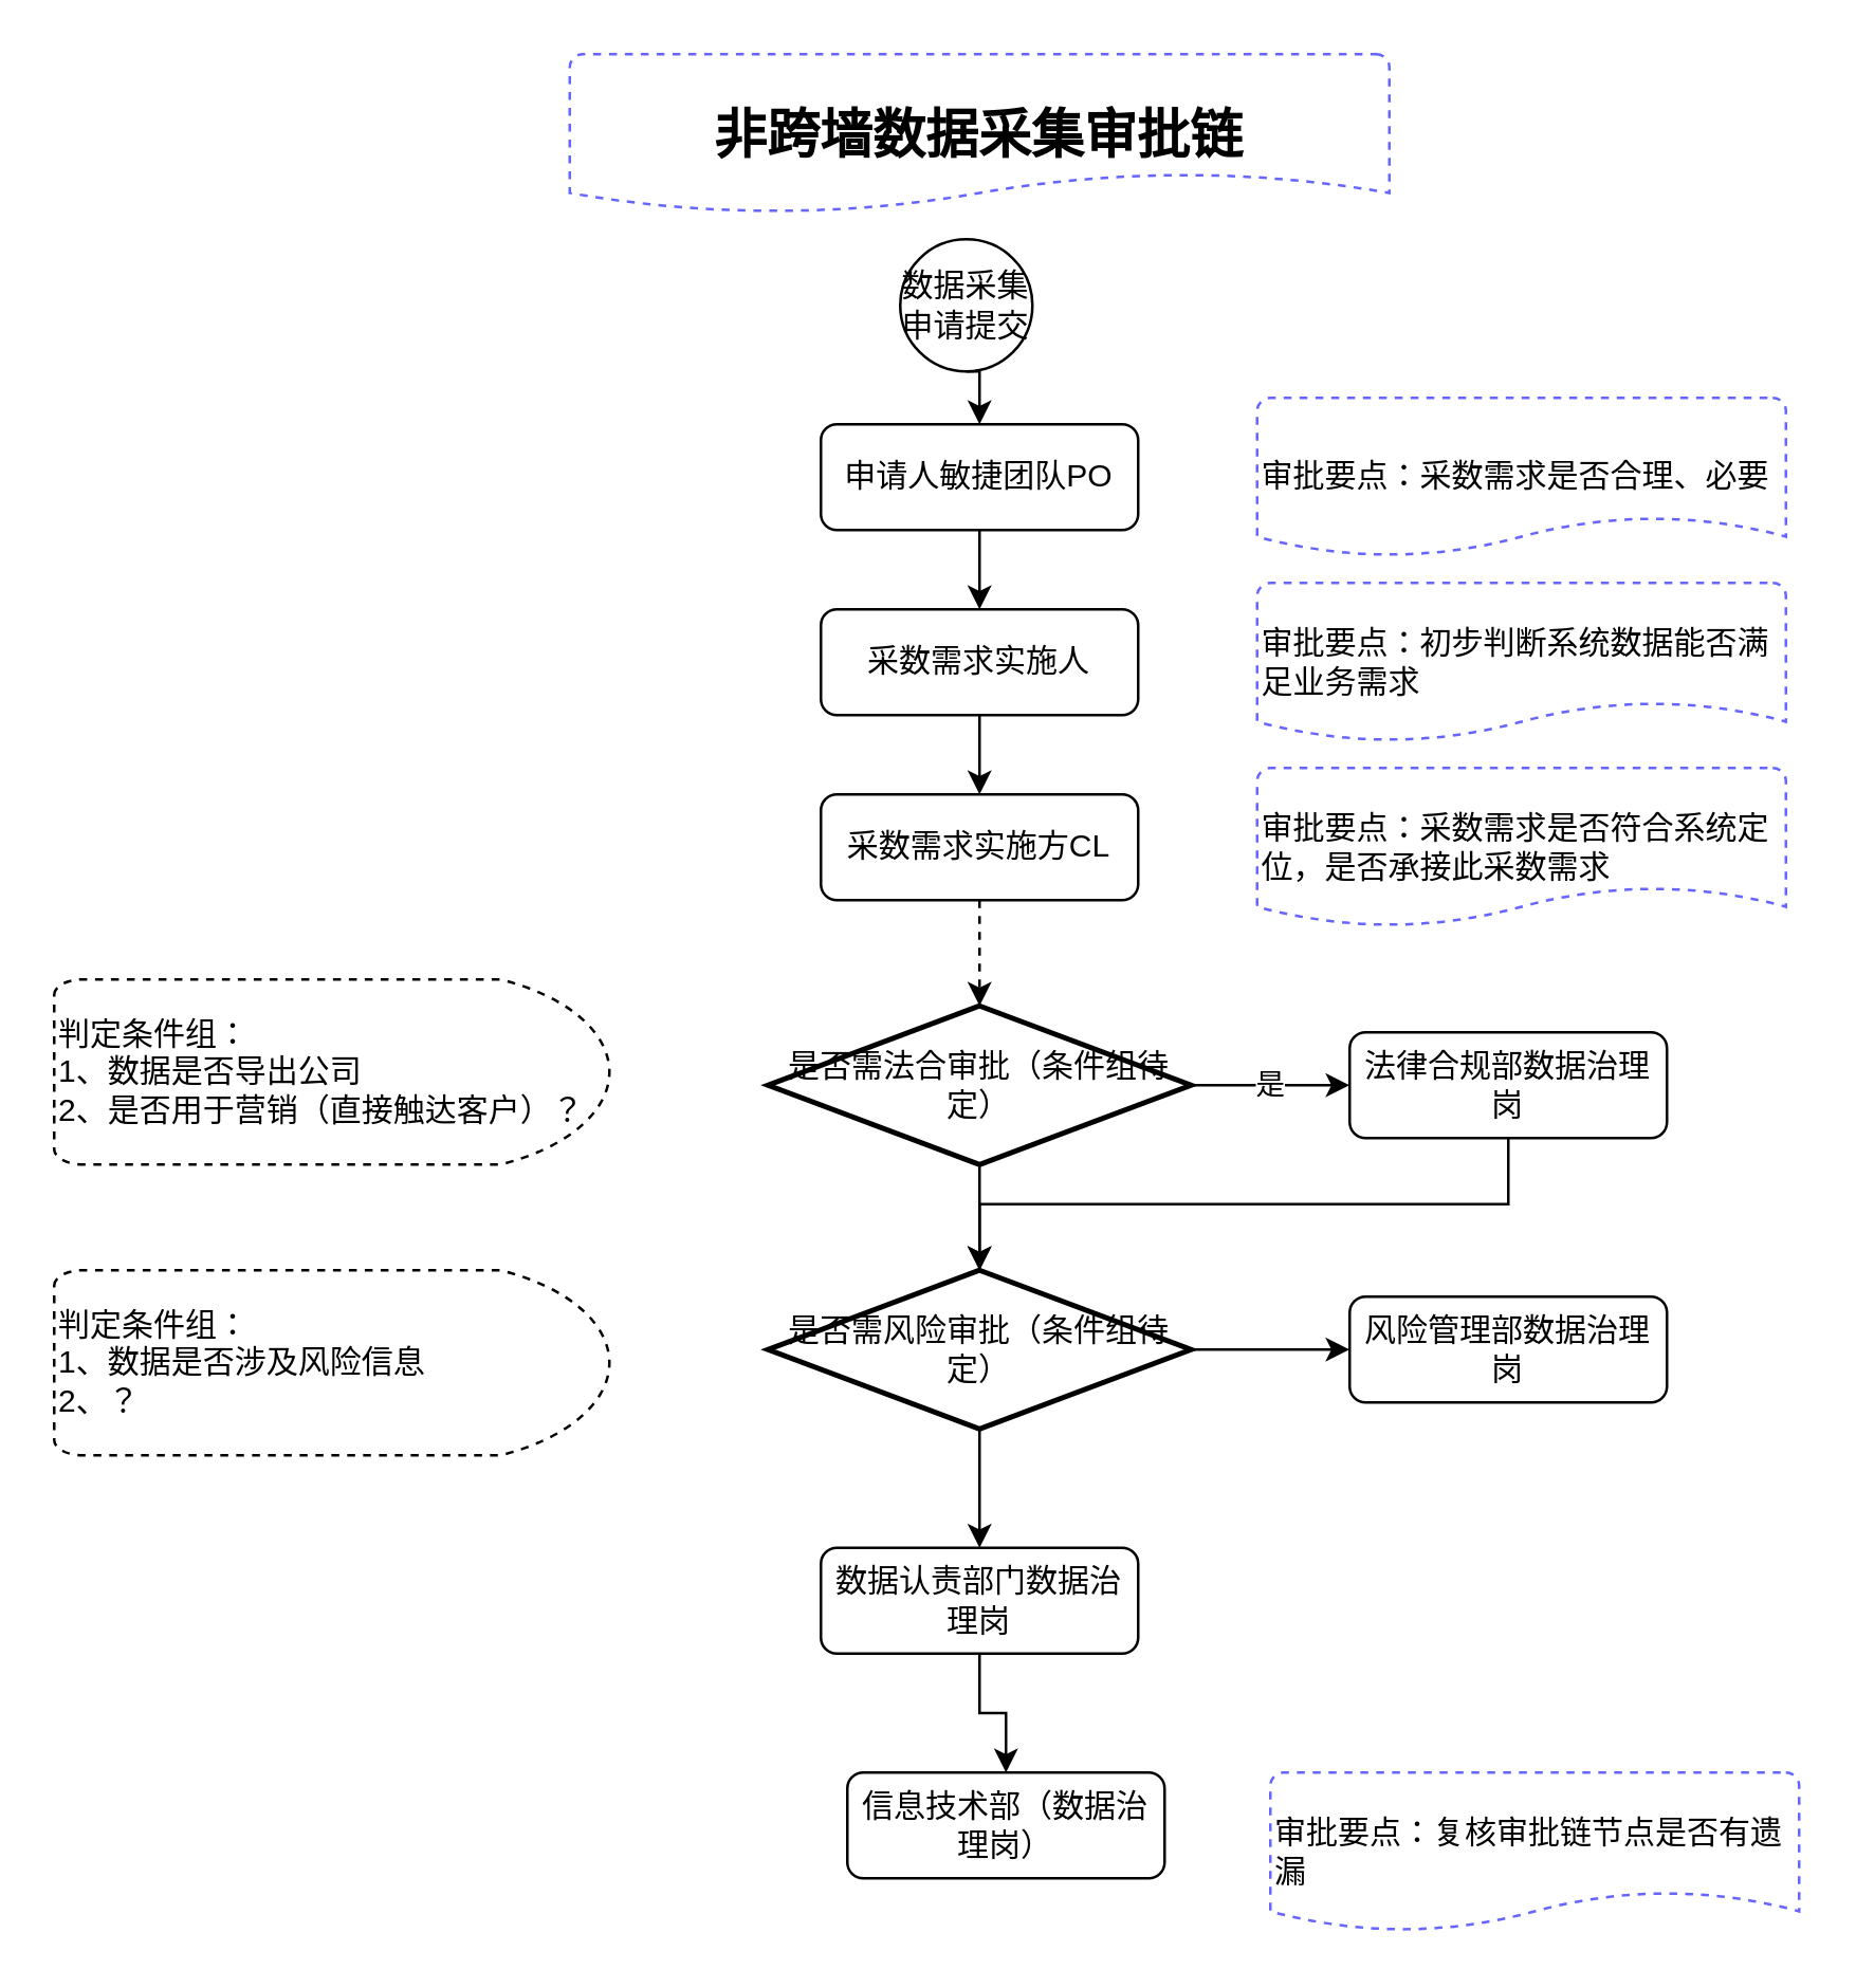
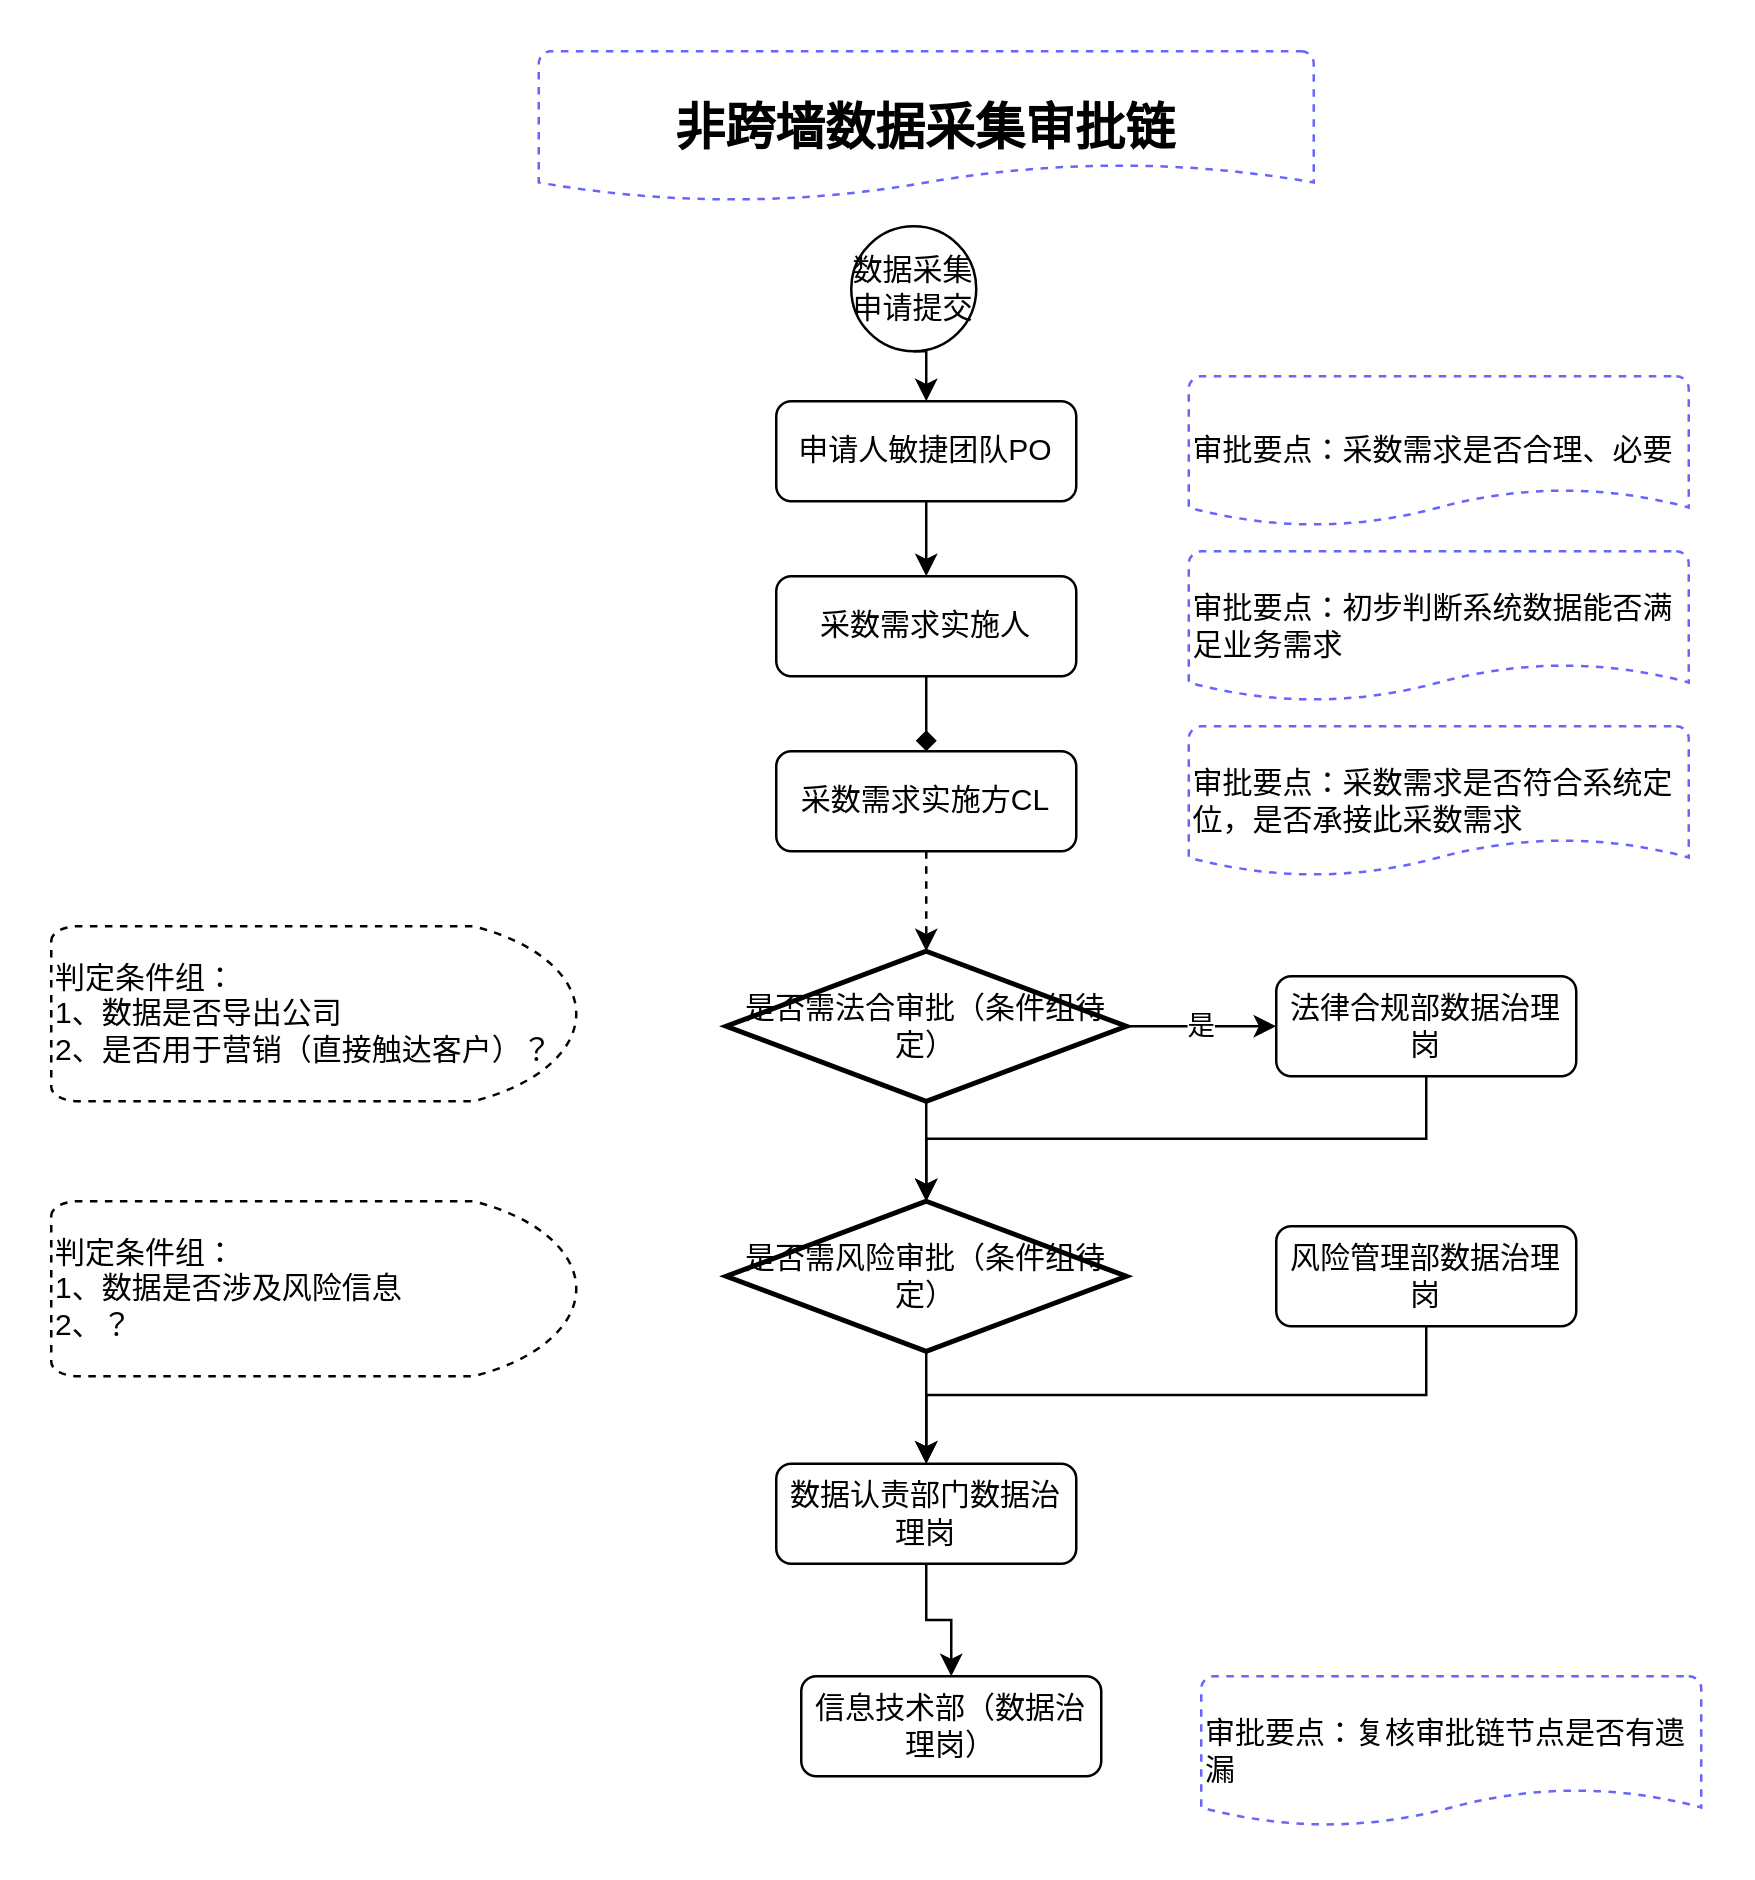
- <mxCell id="4" style="edgeStyle=orthogonalEdgeStyle;rounded=0;orthogonalLoop=1;jettySize=auto;html=1;exitX=0.5;exitY=1;exitDx=0;exitDy=0;entryX=0.5;entryY=0;entryDx=0;entryDy=0;" edge="1" parent="1" source="5" target="7"><mxGeometry relative="1" as="geometry" /></mxCell>
+ <mxCell id="4" style="edgeStyle=orthogonalEdgeStyle;rounded=0;orthogonalLoop=1;jettySize=auto;html=1;exitX=0.5;exitY=1;exitDx=0;exitDy=0;entryX=0.5;entryY=0;entryDx=0;entryDy=0;endArrow=diamond;" edge="1" parent="1" source="5" target="7"><mxGeometry relative="1" as="geometry" /></mxCell>
- <mxCell id="21" style="edgeStyle=orthogonalEdgeStyle;rounded=0;orthogonalLoop=1;jettySize=auto;html=1;exitX=1;exitY=0.5;exitDx=0;exitDy=0;exitPerimeter=0;" edge="1" parent="1" source="23" target="19"><mxGeometry relative="1" as="geometry" /></mxCell>
+ <mxCell id="18" style="edgeStyle=orthogonalEdgeStyle;rounded=0;orthogonalLoop=1;jettySize=auto;html=1;exitX=0.5;exitY=1;exitDx=0;exitDy=0;entryX=0.5;entryY=0;entryDx=0;entryDy=0;" edge="1" parent="1" source="19" target="25"><mxGeometry relative="1" as="geometry" /></mxCell>
